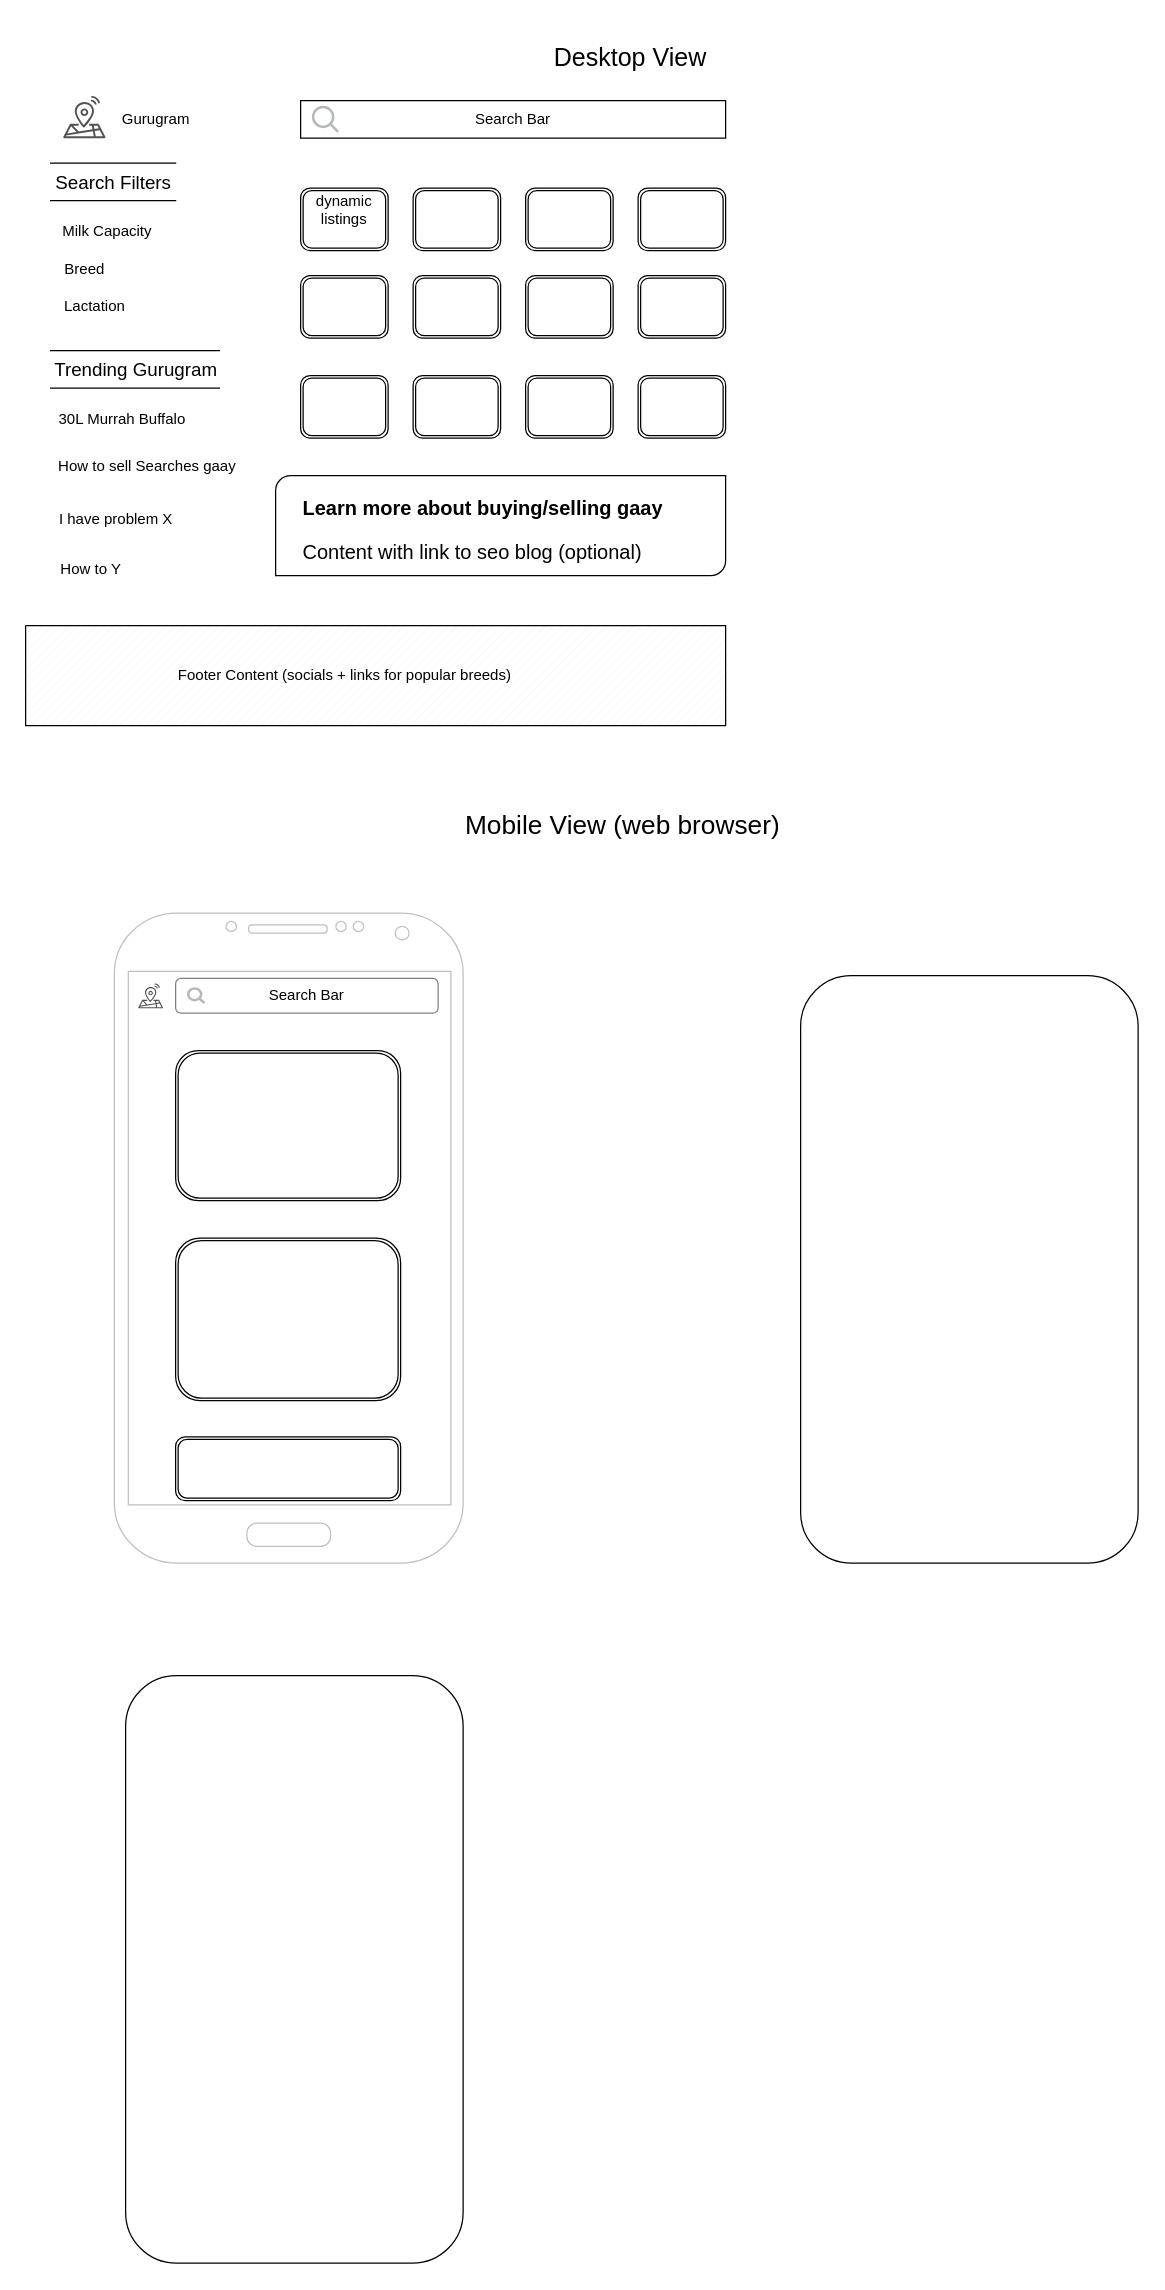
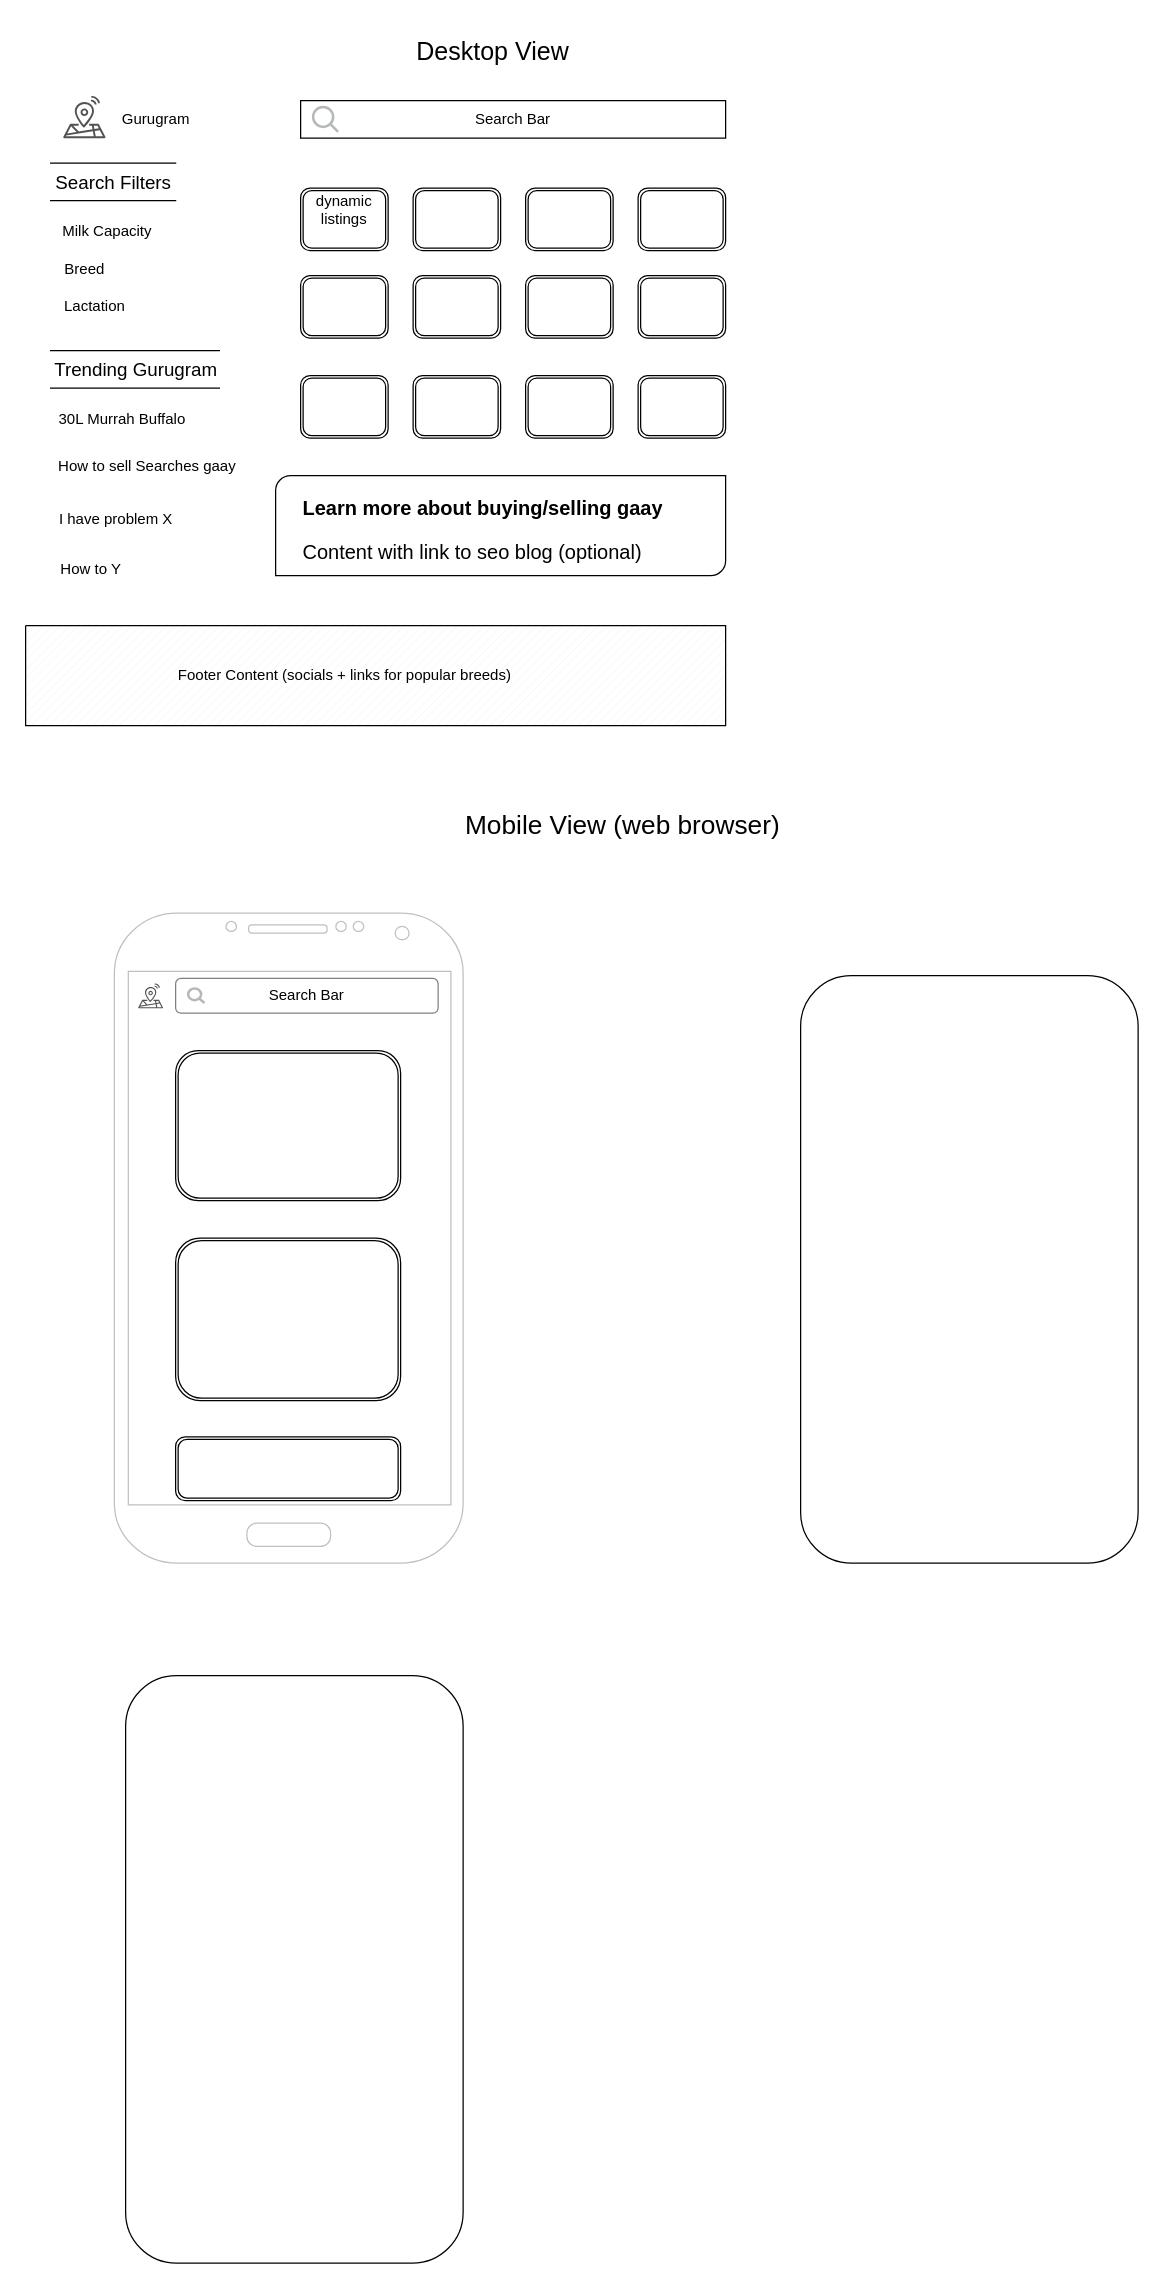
- <mxCell id="2" value="Desktop View" style="text;html=1;align=center;verticalAlign=middle;whiteSpace=wrap;rounded=0;fontSize=20;" parent="1" vertex="1"><mxGeometry x="424" y="25" width="160" height="40" as="geometry" /></mxCell>
+ <mxCell id="2" value="Desktop View" style="text;html=1;align=center;verticalAlign=middle;whiteSpace=wrap;rounded=0;fontSize=20;" parent="1" vertex="1"><mxGeometry x="314" y="20" width="160" height="40" as="geometry" /></mxCell>
